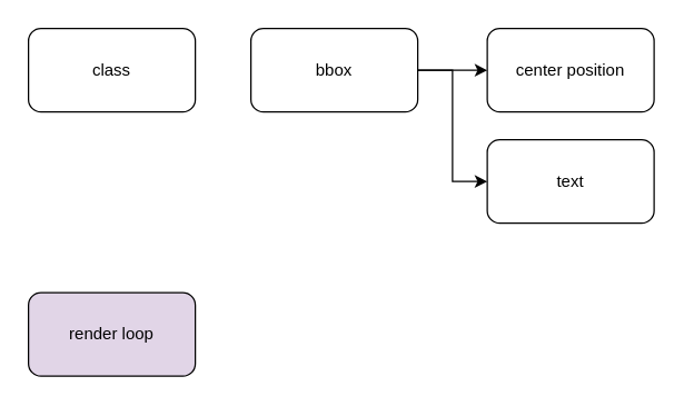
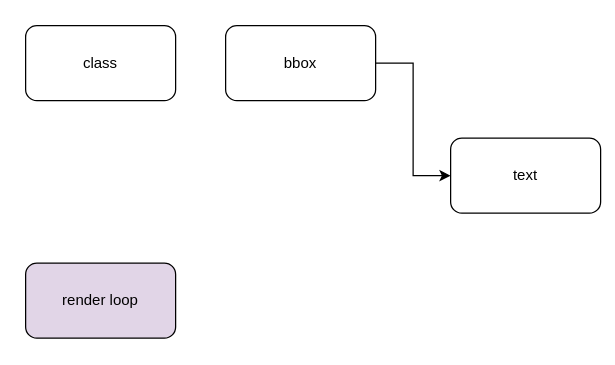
- <mxCell id="4" style="edgeStyle=orthogonalEdgeStyle;rounded=0;orthogonalLoop=1;jettySize=auto;html=1;entryX=0;entryY=0.5;entryDx=0;entryDy=0;" edge="1" parent="1" source="6" target="7"><mxGeometry relative="1" as="geometry" /></mxCell>
- <mxCell id="7" value="center position" style="rounded=1;whiteSpace=wrap;html=1;" vertex="1" parent="1"><mxGeometry x="350" y="20" width="120" height="60" as="geometry" /></mxCell>
- <mxCell id="8" value="text" style="rounded=1;whiteSpace=wrap;html=1;" vertex="1" parent="1"><mxGeometry x="350" y="100" width="120" height="60" as="geometry" /></mxCell>
+ <mxCell id="8" value="text" style="rounded=1;whiteSpace=wrap;html=1;" vertex="1" parent="1"><mxGeometry x="360" y="110" width="120" height="60" as="geometry" /></mxCell>
